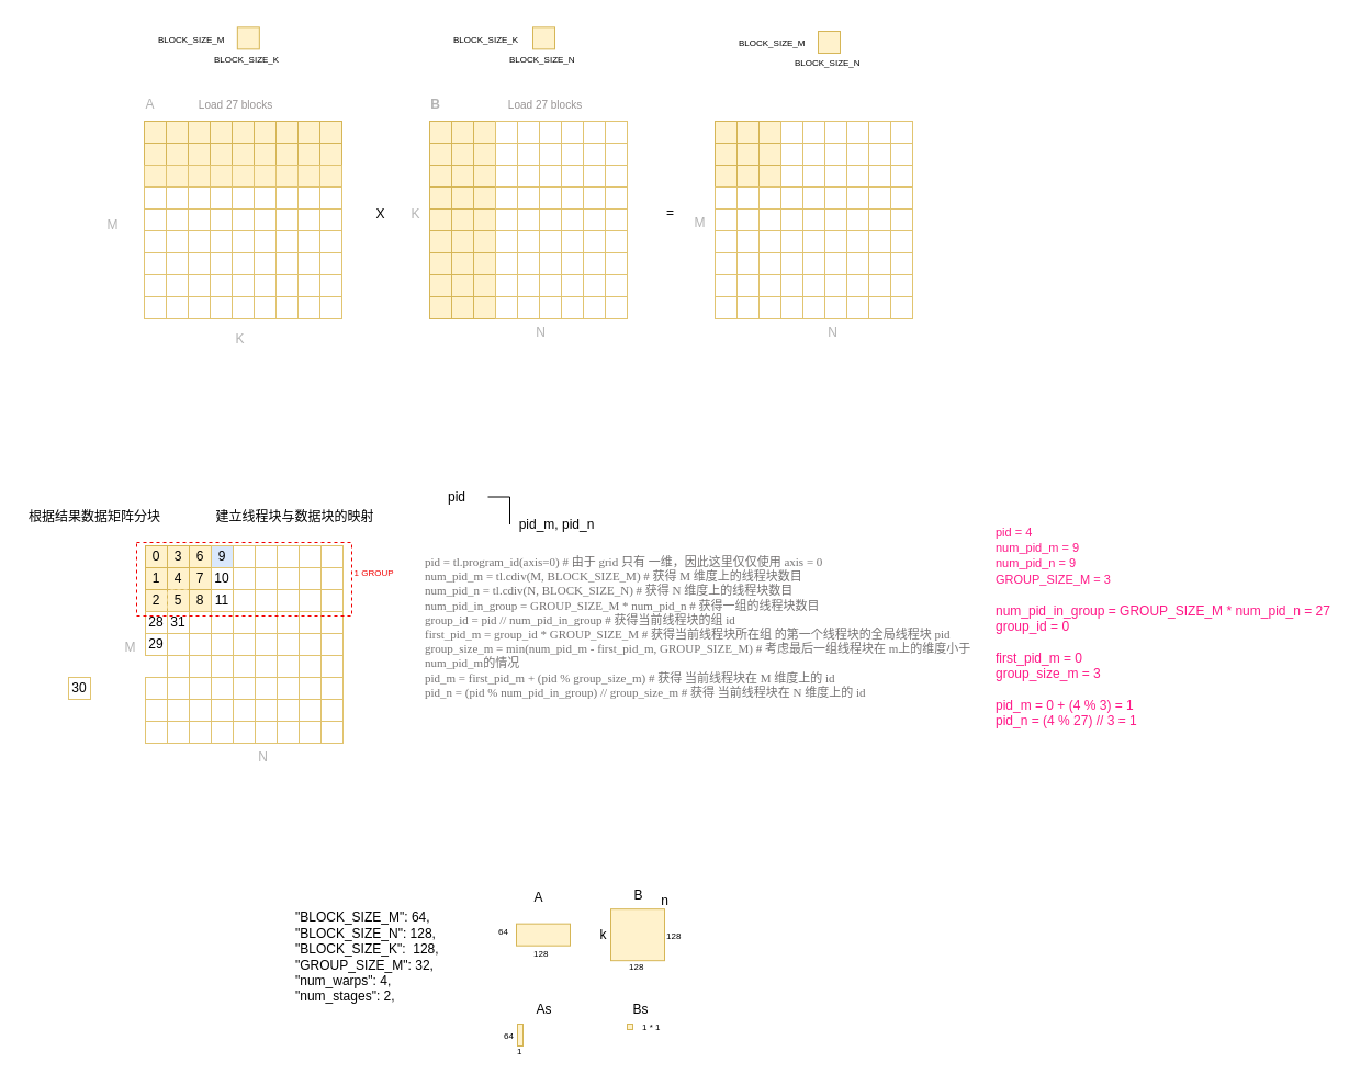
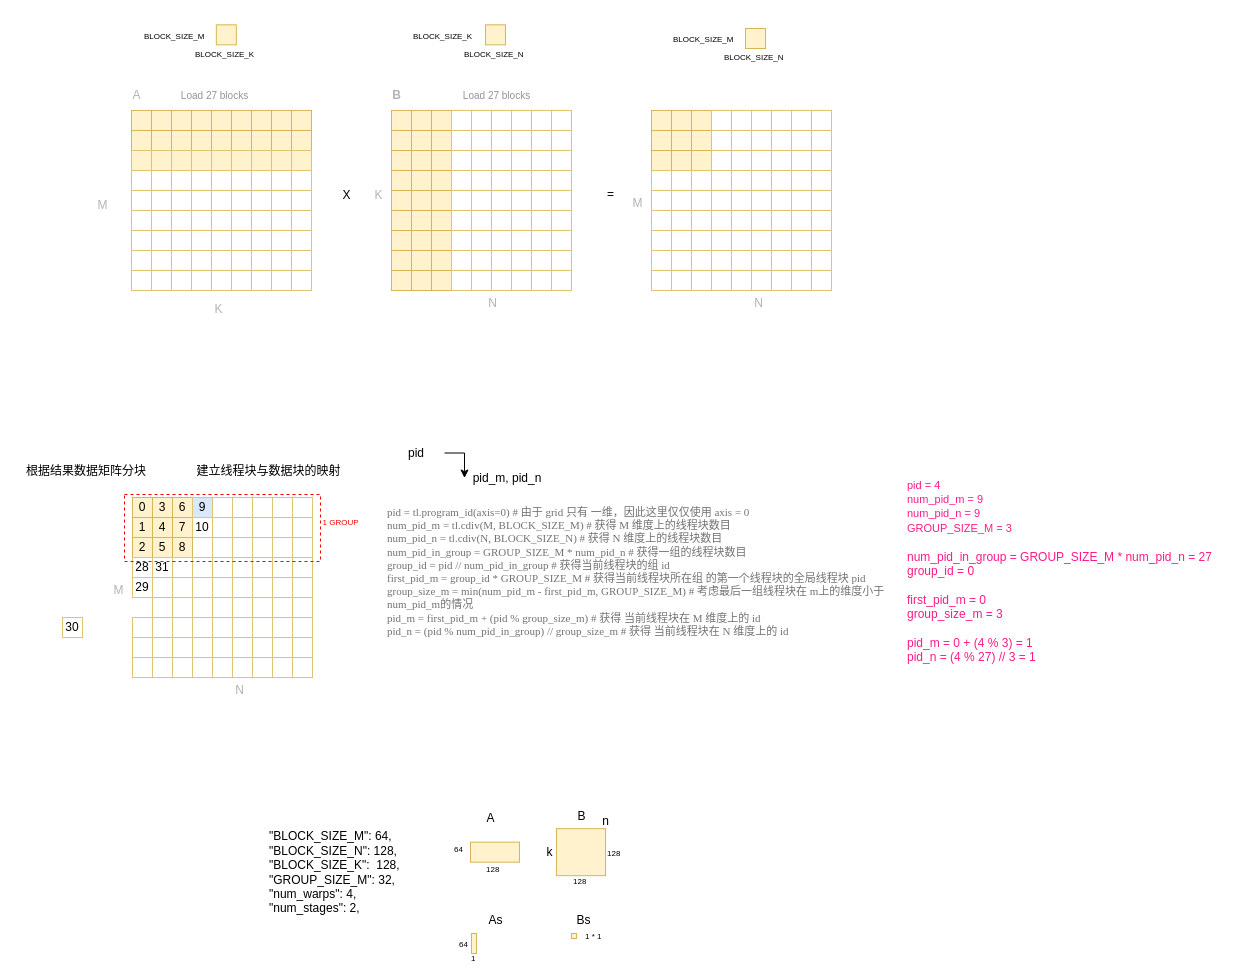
- <mxCell id="345" style="edgeStyle=orthogonalEdgeStyle;rounded=0;orthogonalLoop=1;jettySize=auto;html=1;exitX=1;exitY=0.5;exitDx=0;exitDy=0;entryX=0;entryY=0.5;entryDx=0;entryDy=0;endArrow=none;" edge="1" parent="1" source="346" target="347"><mxGeometry relative="1" as="geometry" /></mxCell>
+ <mxCell id="345" style="edgeStyle=orthogonalEdgeStyle;rounded=0;orthogonalLoop=1;jettySize=auto;html=1;exitX=1;exitY=0.5;exitDx=0;exitDy=0;entryX=0;entryY=0.5;entryDx=0;entryDy=0;" edge="1" parent="1" source="346" target="347"><mxGeometry relative="1" as="geometry" /></mxCell>
- <mxCell id="267" value="5" style="rounded=0;whiteSpace=wrap;html=1;strokeColor=#d6b656;container=0;fillColor=#fff2cc;dashed=1;" vertex="1" parent="1"><mxGeometry x="152" y="537" width="20" height="20" as="geometry" /></mxCell>
+ <mxCell id="267" value="5" style="rounded=0;whiteSpace=wrap;html=1;strokeColor=#d6b656;container=0;fillColor=#fff2cc;" vertex="1" parent="1"><mxGeometry x="152" y="537" width="20" height="20" as="geometry" /></mxCell>
- <mxCell id="269" value="11" style="rounded=0;whiteSpace=wrap;html=1;strokeColor=light-dark(#e1c470, #6d5100);container=0;" vertex="1" parent="1"><mxGeometry x="192" y="537" width="20" height="20" as="geometry" /></mxCell>
